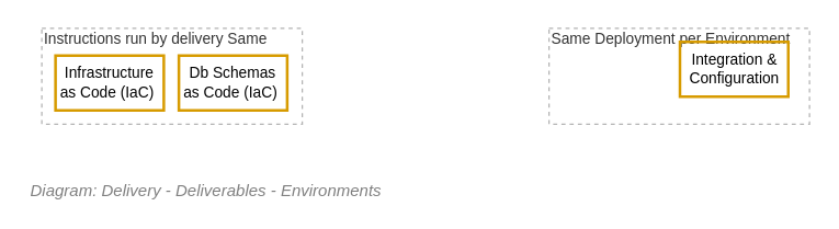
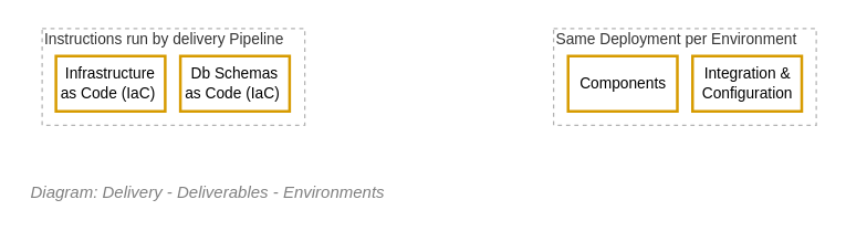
- <mxCell id="2" value="Instructions run by delivery Same" style="rounded=0;whiteSpace=wrap;html=1;shadow=0;glass=0;comic=0;strokeColor=#B3B3B3;fillColor=none;fontSize=11;align=left;fontColor=#333333;recursiveResize=0;container=1;collapsible=0;verticalAlign=top;spacing=2;spacingTop=-5;dashed=1;" vertex="1" parent="1"><mxGeometry x="30" y="20" width="190" height="70" as="geometry" /></mxCell>
+ <mxCell id="2" value="Instructions run by delivery Pipeline" style="rounded=0;whiteSpace=wrap;html=1;shadow=0;glass=0;comic=0;strokeColor=#B3B3B3;fillColor=none;fontSize=11;align=left;fontColor=#333333;recursiveResize=0;container=1;collapsible=0;verticalAlign=top;spacing=2;spacingTop=-5;dashed=1;" vertex="1" parent="1"><mxGeometry x="30" y="20" width="190" height="70" as="geometry" /></mxCell>
- <mxCell id="7" value="Integration &amp;amp; Configuration" style="rounded=0;whiteSpace=wrap;html=1;shadow=0;glass=0;comic=0;strokeColor=#d79b00;fontSize=11;align=center;recursiveResize=0;container=1;collapsible=0;strokeWidth=2;fillColor=none;" vertex="1" parent="5"><mxGeometry x="95.5" y="10" width="79" height="40" as="geometry" /></mxCell>
+ <mxCell id="7" value="Integration &amp;amp; Configuration" style="rounded=0;whiteSpace=wrap;html=1;shadow=0;glass=0;comic=0;strokeColor=#d79b00;fontSize=11;align=center;recursiveResize=0;container=1;collapsible=0;strokeWidth=2;fillColor=none;" vertex="1" parent="5"><mxGeometry x="100.5" y="20" width="79" height="40" as="geometry" /></mxCell>
+ <mxCell id="6" value="Components" style="rounded=0;whiteSpace=wrap;html=1;shadow=0;glass=0;comic=0;strokeColor=#d79b00;fontSize=11;align=center;recursiveResize=0;container=1;collapsible=0;strokeWidth=2;fillColor=none;" vertex="1" parent="5"><mxGeometry x="10.5" y="20" width="79" height="40" as="geometry" /></mxCell>
